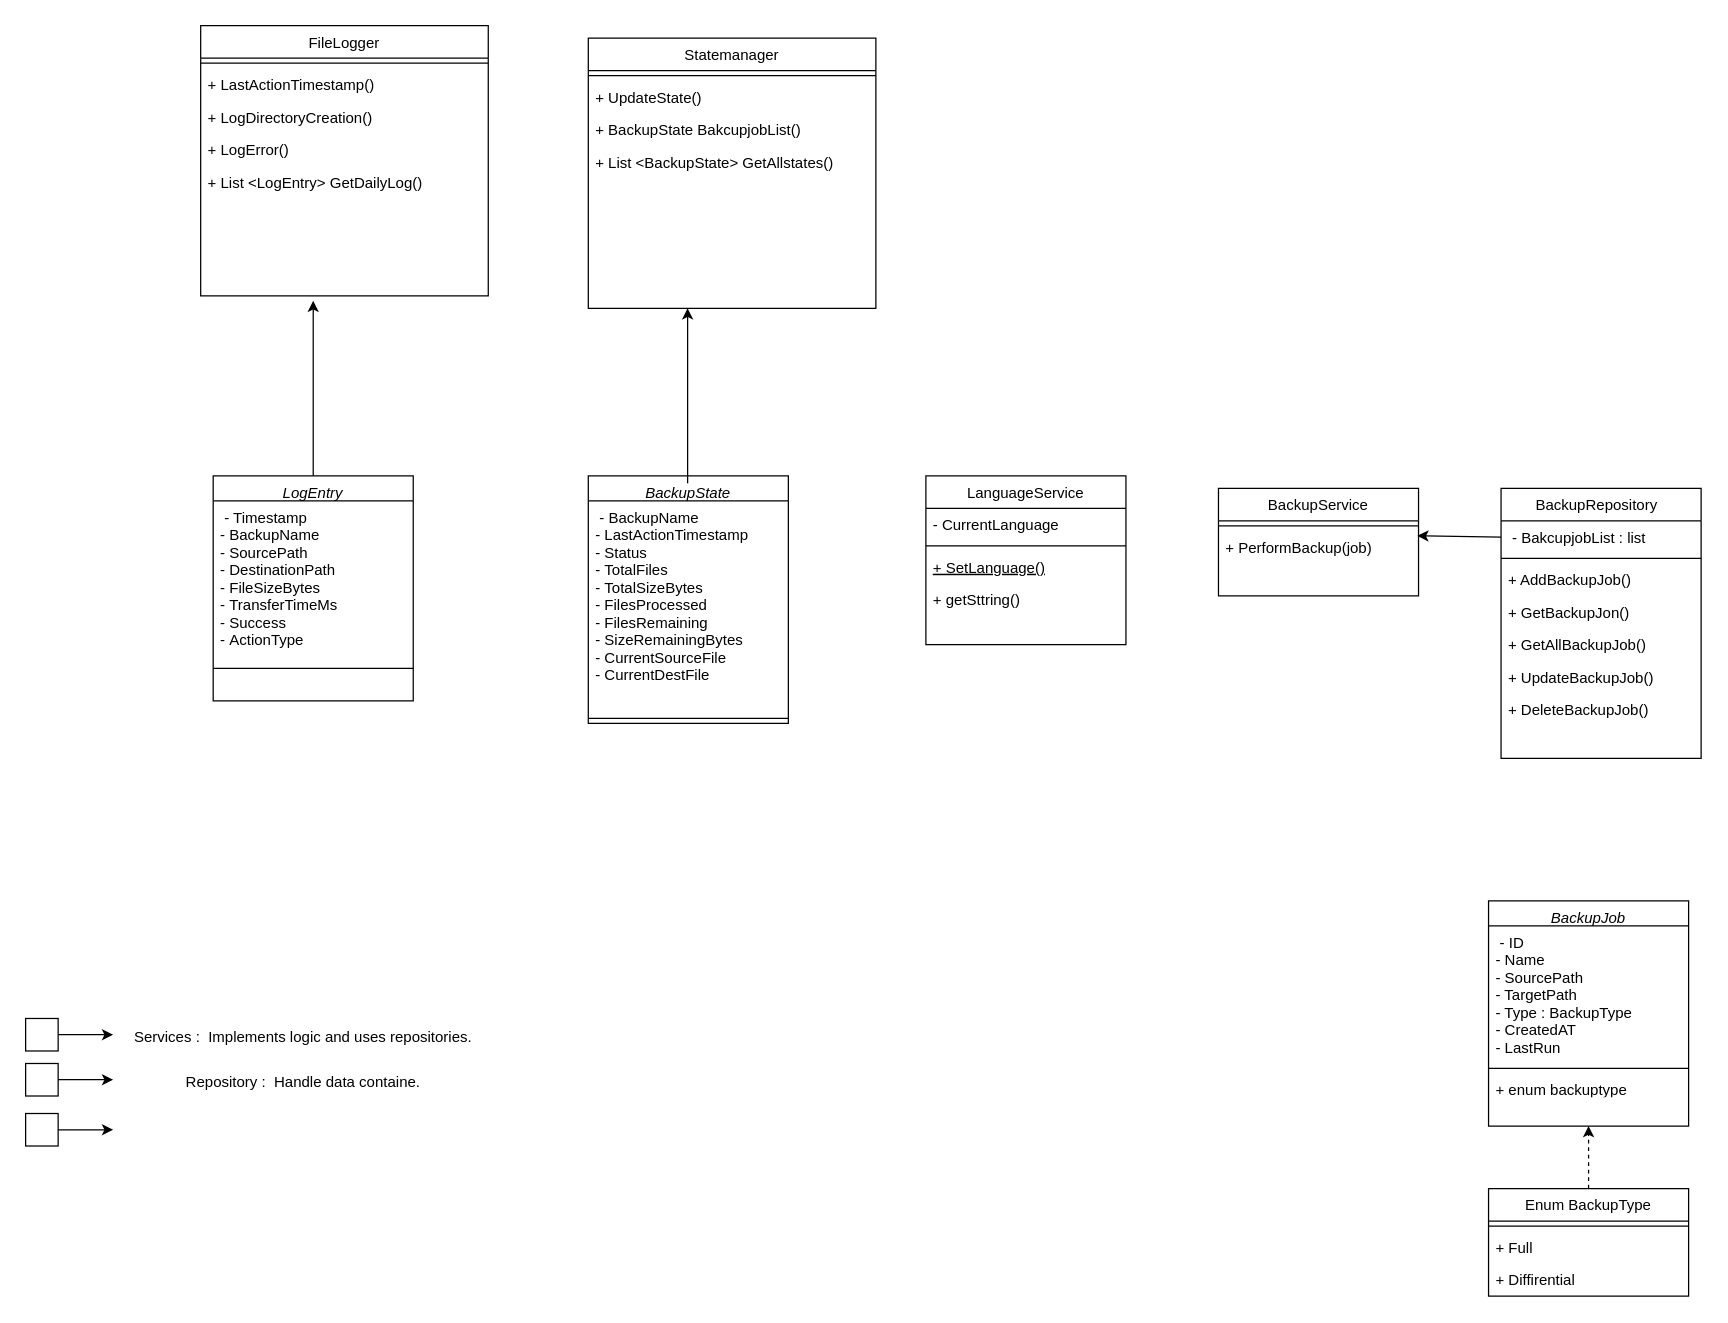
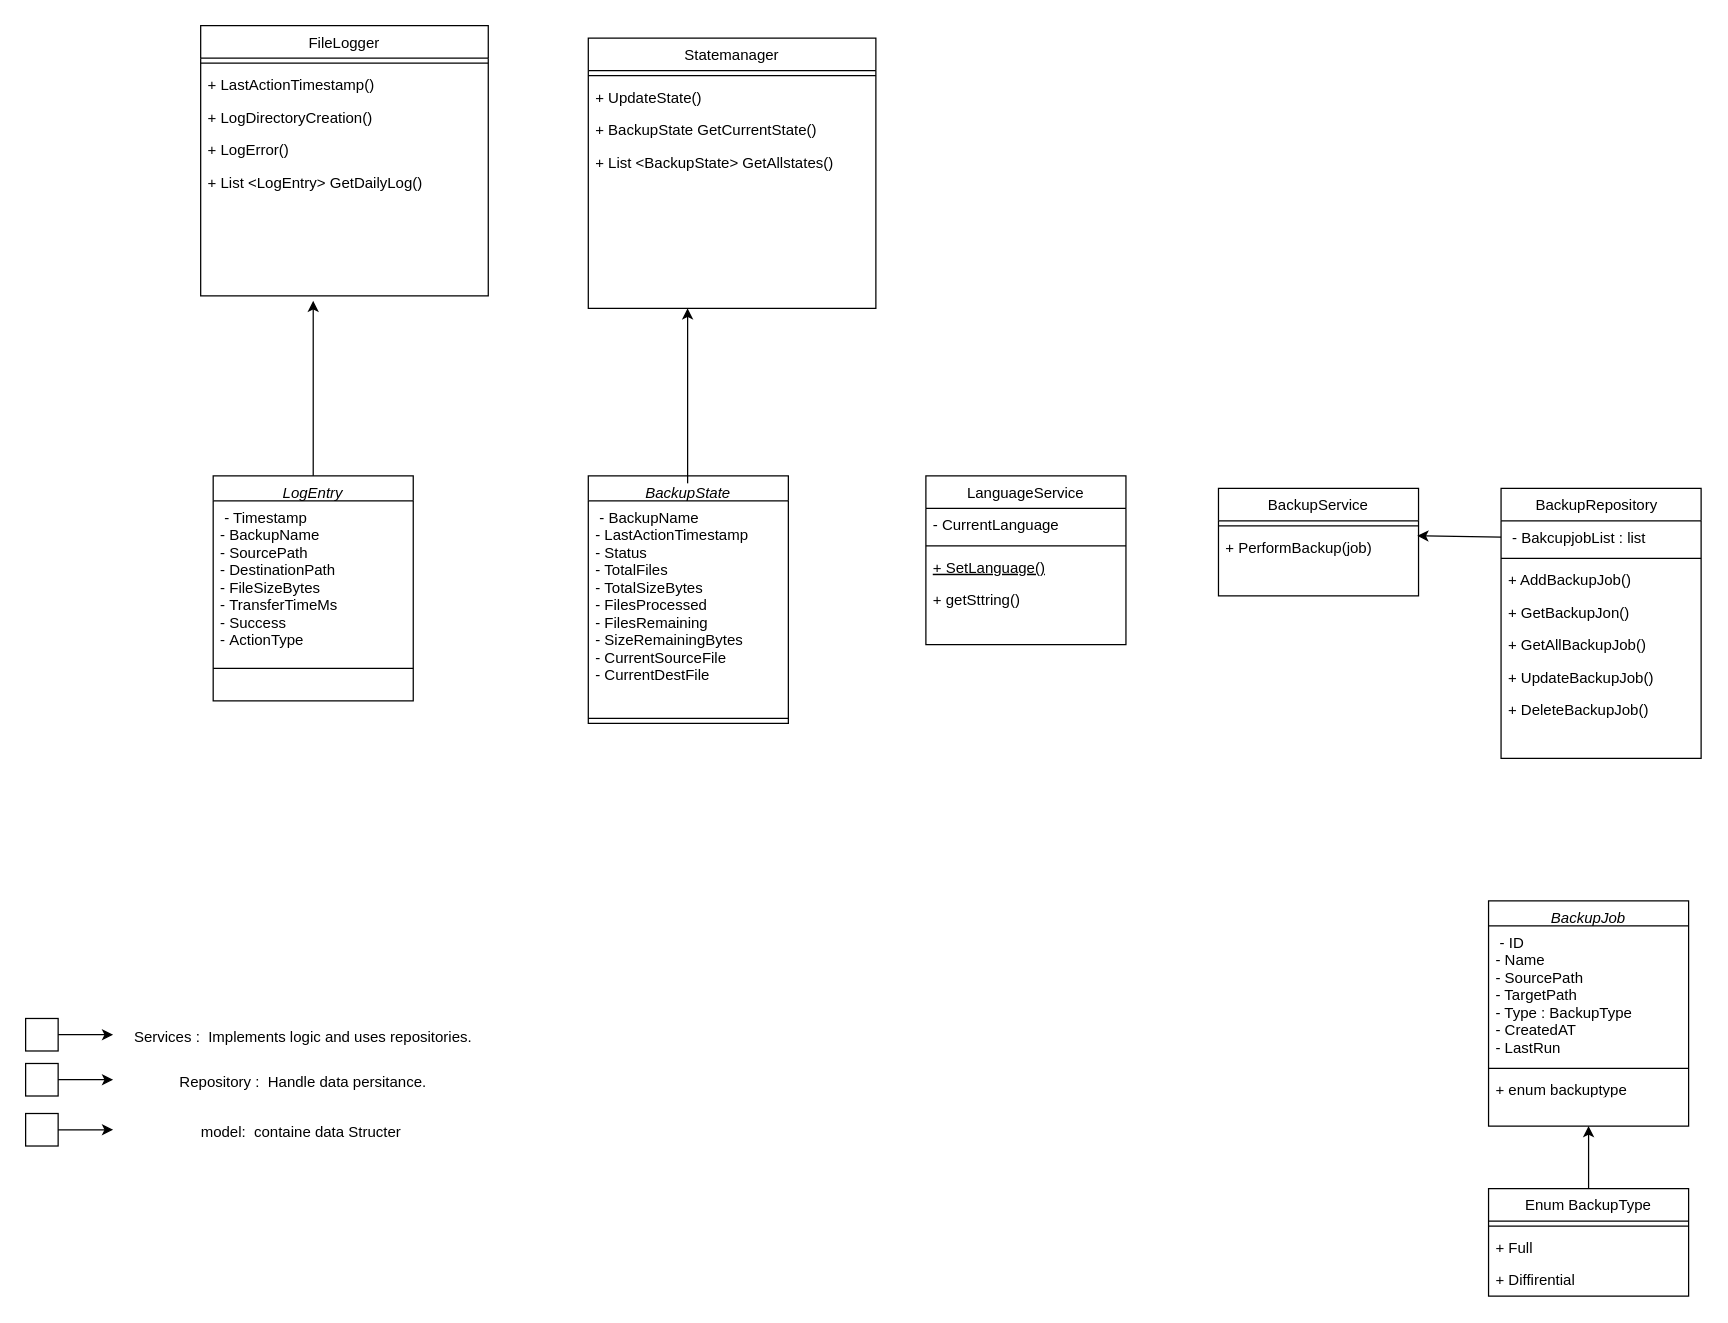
- <mxCell id="37" value="+ BackupState BakcupjobList()" style="text;align=left;verticalAlign=top;spacingLeft=4;spacingRight=4;overflow=hidden;rotatable=0;points=[[0,0.5],[1,0.5]];portConstraint=eastwest;" vertex="1" parent="34"><mxGeometry y="60" width="230" height="26" as="geometry" /></mxCell>
+ <mxCell id="37" value="+ BackupState GetCurrentState()" style="text;align=left;verticalAlign=top;spacingLeft=4;spacingRight=4;overflow=hidden;rotatable=0;points=[[0,0.5],[1,0.5]];portConstraint=eastwest;" vertex="1" parent="34"><mxGeometry y="60" width="230" height="26" as="geometry" /></mxCell>
- <mxCell id="52" value="&amp;nbsp;Repository :&amp;nbsp; Handle data containe." style="text;html=1;align=center;verticalAlign=middle;resizable=0;points=[];autosize=1;strokeColor=none;fillColor=none;" vertex="1" parent="1"><mxGeometry x="130" y="850" width="220" height="30" as="geometry" /></mxCell>
+ <mxCell id="52" value="&amp;nbsp;Repository :&amp;nbsp; Handle data persitance." style="text;html=1;align=center;verticalAlign=middle;resizable=0;points=[];autosize=1;strokeColor=none;fillColor=none;" vertex="1" parent="1"><mxGeometry x="130" y="850" width="220" height="30" as="geometry" /></mxCell>
+ <mxCell id="55" value="&amp;nbsp;model:&amp;nbsp; containe data Structer&amp;nbsp;" style="text;html=1;align=center;verticalAlign=middle;resizable=0;points=[];autosize=1;strokeColor=none;fillColor=none;" vertex="1" parent="1"><mxGeometry x="145" y="890" width="190" height="30" as="geometry" /></mxCell>
- <mxCell id="26" value="" style="endArrow=classic;html=1;rounded=0;exitX=0.5;exitY=0;exitDx=0;exitDy=0;entryX=0.5;entryY=1;entryDx=0;entryDy=0;dashed=1;" parent="1" source="22" target="2" edge="1"><mxGeometry width="50" height="50" relative="1" as="geometry"><mxPoint x="1120" y="970" as="sourcePoint" /><mxPoint x="1170" y="920" as="targetPoint" /></mxGeometry></mxCell>
+ <mxCell id="26" value="" style="endArrow=classic;html=1;rounded=0;exitX=0.5;exitY=0;exitDx=0;exitDy=0;entryX=0.5;entryY=1;entryDx=0;entryDy=0;" parent="1" source="22" target="2" edge="1"><mxGeometry width="50" height="50" relative="1" as="geometry"><mxPoint x="1120" y="970" as="sourcePoint" /><mxPoint x="1170" y="920" as="targetPoint" /></mxGeometry></mxCell>
